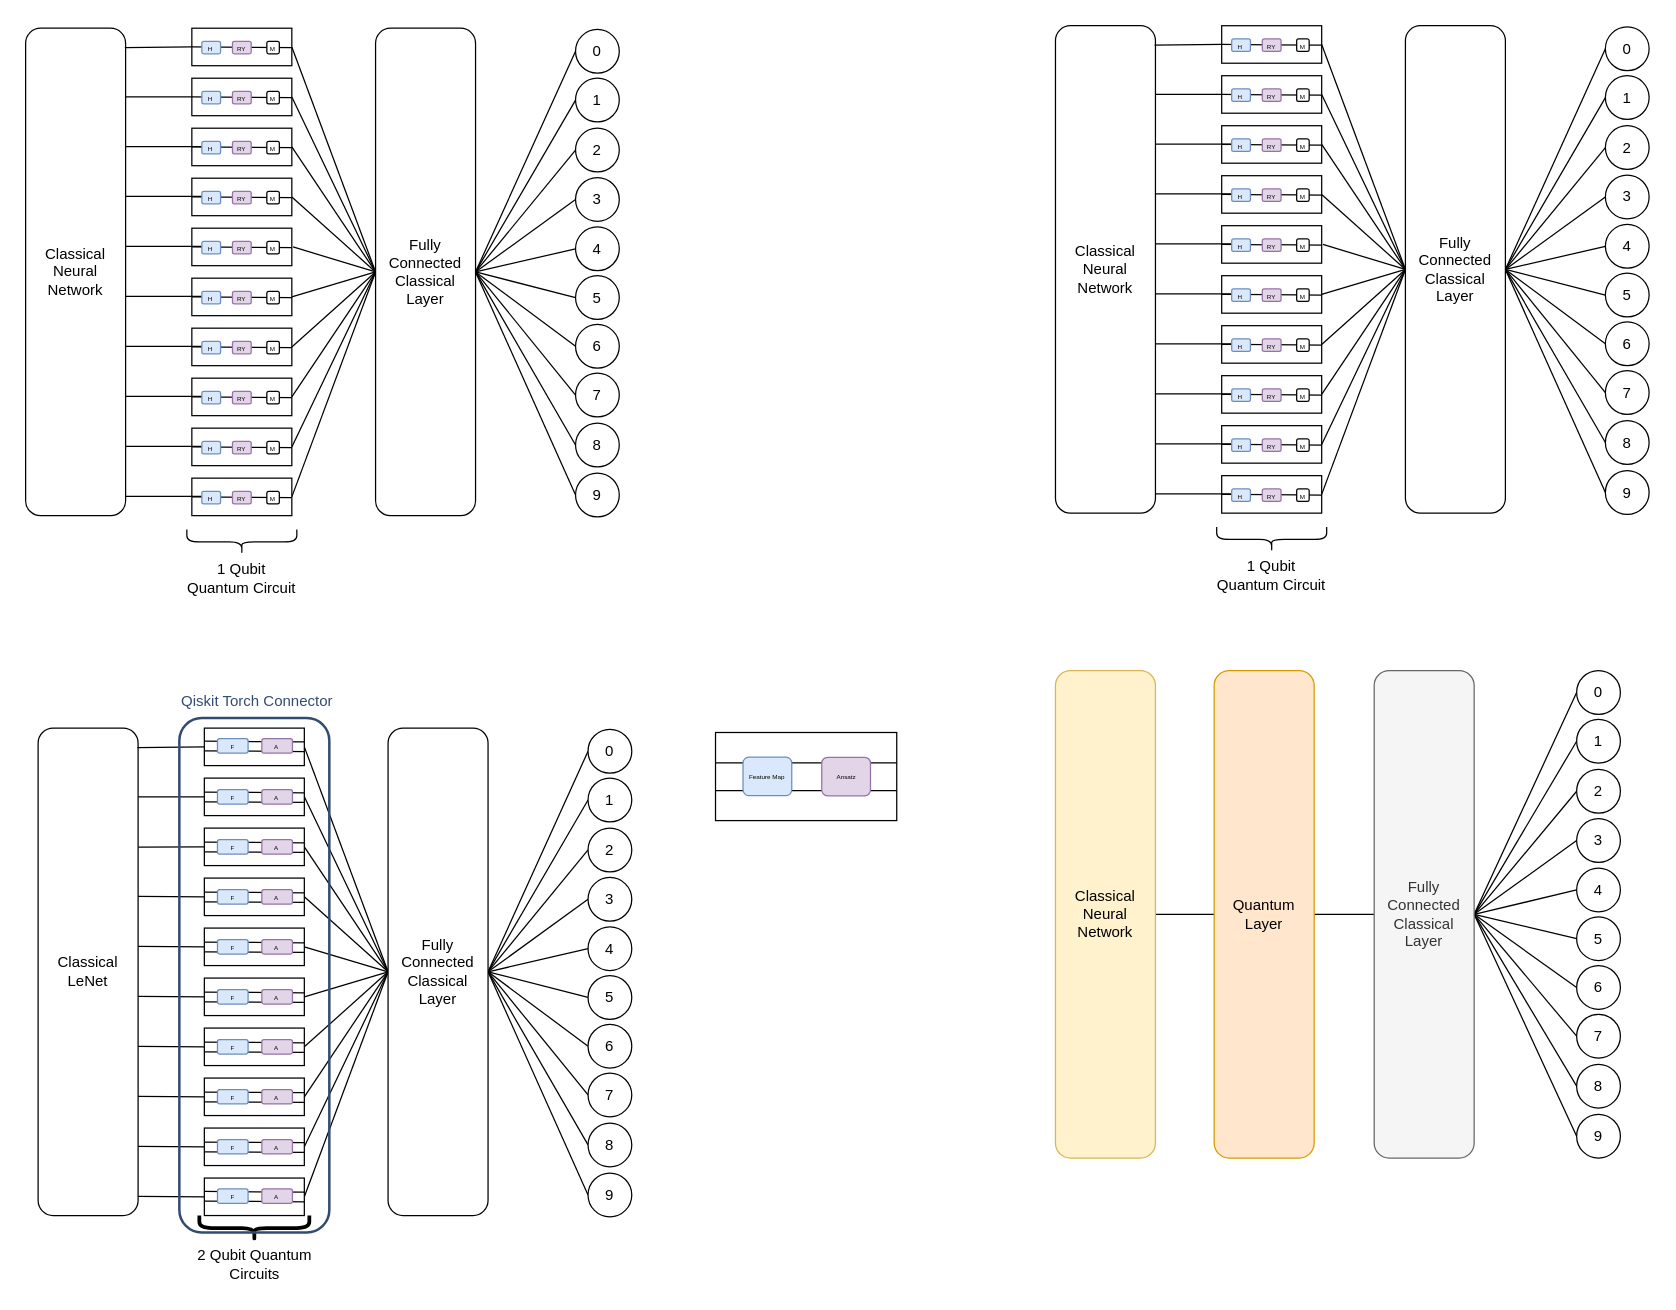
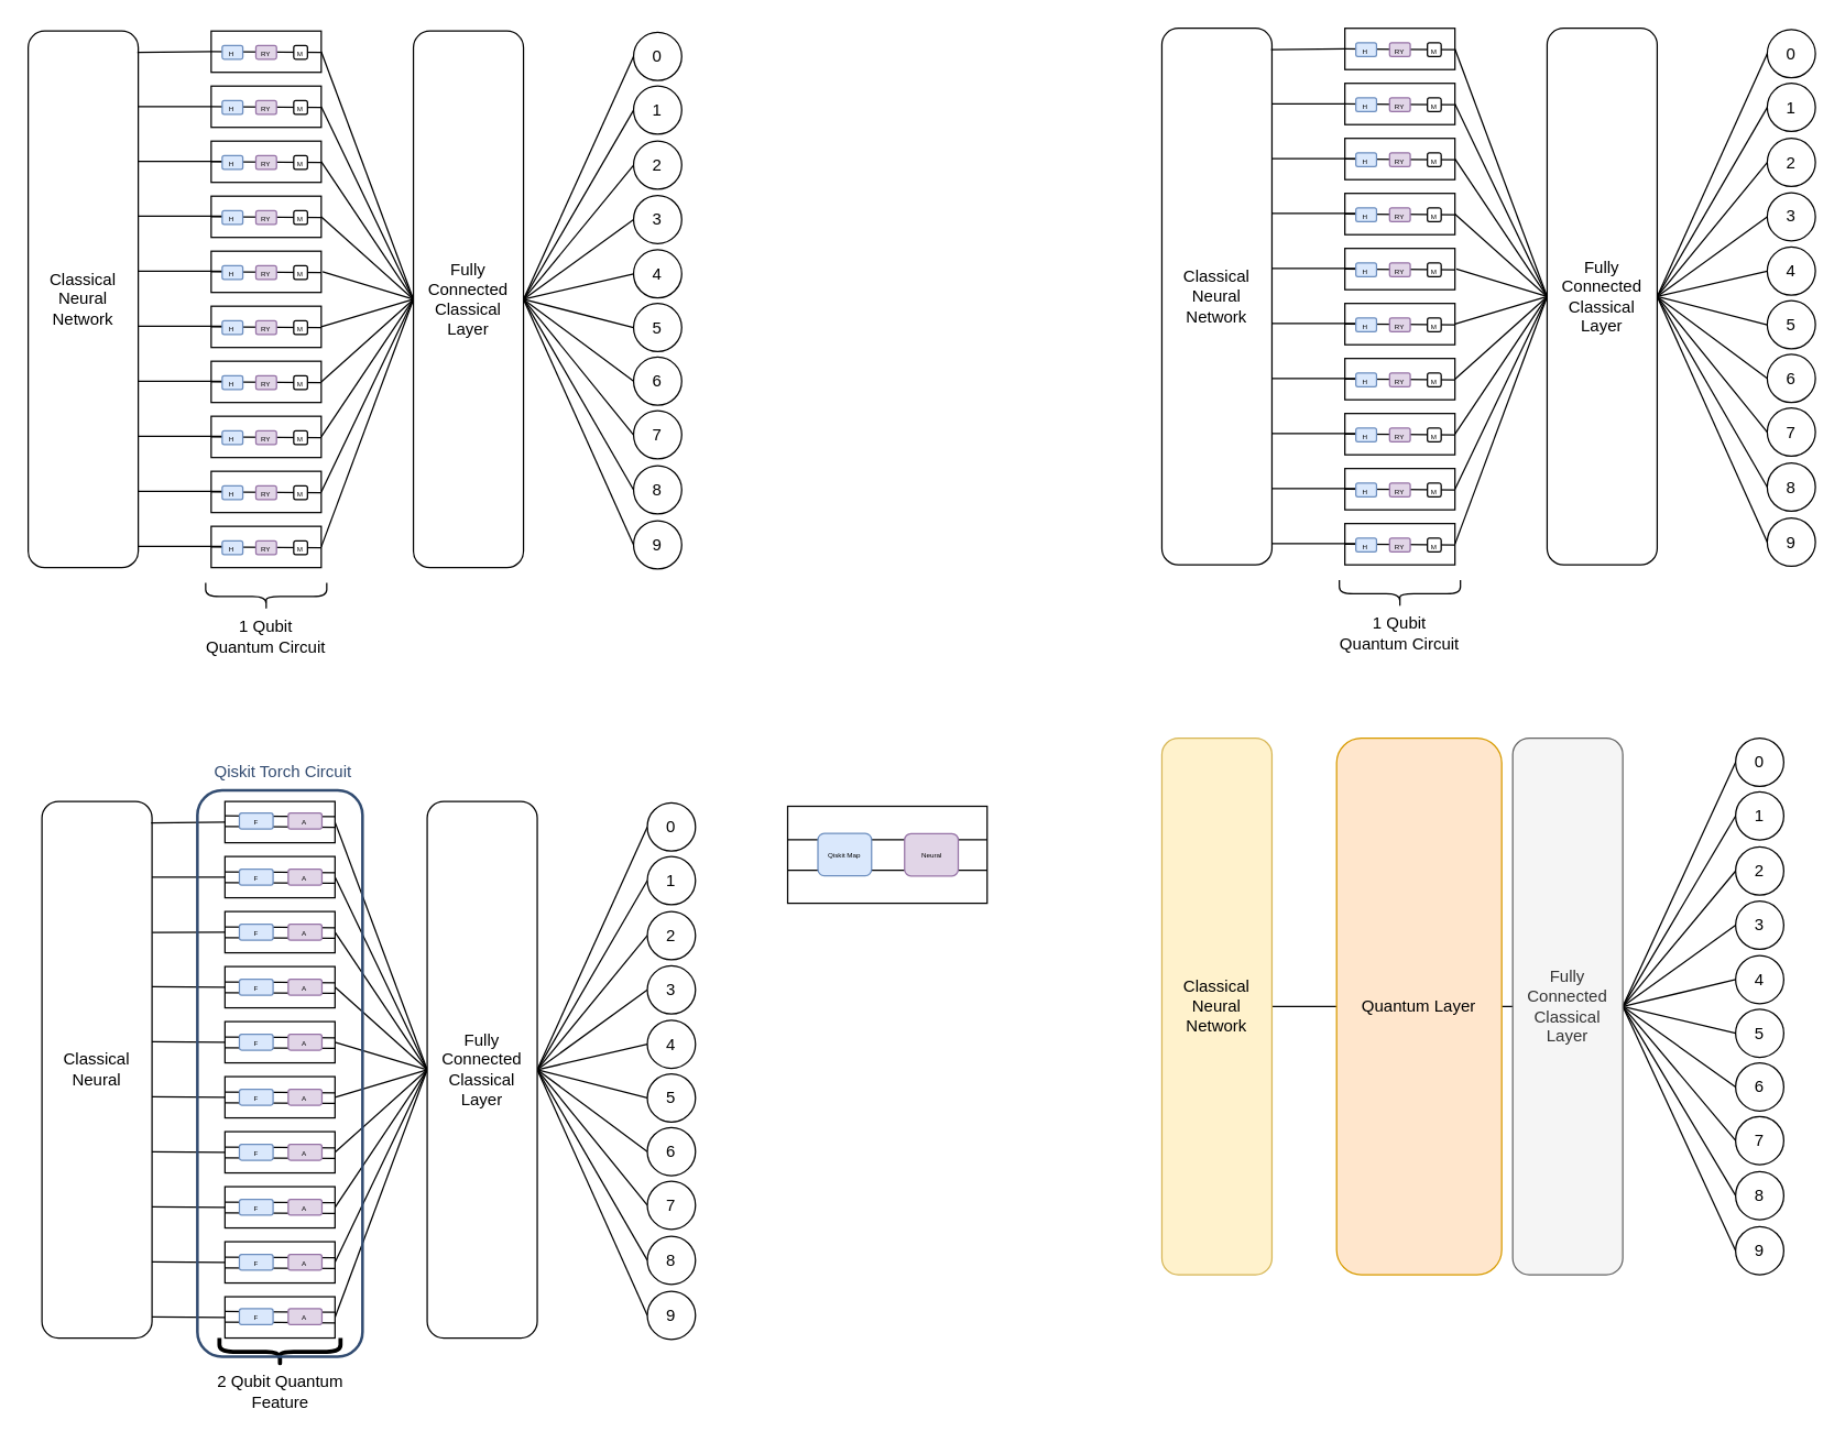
- <mxCell id="182" value="Qiskit Torch Connector" style="text;html=1;strokeColor=none;fillColor=none;align=center;verticalAlign=middle;whiteSpace=wrap;rounded=0;fontColor=#334c71;" vertex="1" parent="1"><mxGeometry x="140.5" y="546" width="129" height="30" as="geometry" /></mxCell>
+ <mxCell id="182" value="Qiskit Torch Circuit" style="text;html=1;strokeColor=none;fillColor=none;align=center;verticalAlign=middle;whiteSpace=wrap;rounded=0;fontColor=#334c71;" vertex="1" parent="1"><mxGeometry x="140.5" y="546" width="129" height="30" as="geometry" /></mxCell>
- <mxCell id="247" value="&lt;p style=&quot;line-height: 100%;&quot;&gt;&lt;font style=&quot;font-size: 5px;&quot;&gt;Feature Map&lt;/font&gt;&lt;/p&gt;" style="text;html=1;strokeColor=none;fillColor=none;align=center;verticalAlign=middle;whiteSpace=wrap;rounded=0;spacingTop=-3;" vertex="1" parent="1"><mxGeometry x="596" y="615.74" width="35" height="10" as="geometry" /></mxCell>
+ <mxCell id="247" value="&lt;p style=&quot;line-height: 100%;&quot;&gt;&lt;font style=&quot;font-size: 5px;&quot;&gt;Qiskit Map&lt;/font&gt;&lt;/p&gt;" style="text;html=1;strokeColor=none;fillColor=none;align=center;verticalAlign=middle;whiteSpace=wrap;rounded=0;spacingTop=-3;" vertex="1" parent="1"><mxGeometry x="596" y="615.74" width="35" height="10" as="geometry" /></mxCell>
- <mxCell id="248" value="&lt;p style=&quot;line-height: 100%;&quot;&gt;&lt;font style=&quot;font-size: 5px;&quot;&gt;Ansatz&lt;/font&gt;&lt;/p&gt;" style="text;html=1;strokeColor=none;fillColor=none;align=center;verticalAlign=middle;whiteSpace=wrap;rounded=0;spacingTop=-3;" vertex="1" parent="1"><mxGeometry x="671.5" y="615.63" width="10" height="10" as="geometry" /></mxCell>
+ <mxCell id="248" value="&lt;p style=&quot;line-height: 100%;&quot;&gt;&lt;font style=&quot;font-size: 5px;&quot;&gt;Neural&lt;/font&gt;&lt;/p&gt;" style="text;html=1;strokeColor=none;fillColor=none;align=center;verticalAlign=middle;whiteSpace=wrap;rounded=0;spacingTop=-3;" vertex="1" parent="1"><mxGeometry x="671.5" y="615.63" width="10" height="10" as="geometry" /></mxCell>
- <mxCell id="376" value="Quantum Layer" style="rounded=1;whiteSpace=wrap;html=1;fillColor=#ffe6cc;strokeColor=#d79b00;" vertex="1" parent="1"><mxGeometry x="971" y="536" width="80" height="390" as="geometry" /></mxCell>
+ <mxCell id="376" value="Quantum Layer" style="rounded=1;whiteSpace=wrap;html=1;fillColor=#ffe6cc;strokeColor=#d79b00;" vertex="1" parent="1"><mxGeometry x="971" y="536" width="120" height="390" as="geometry" /></mxCell>
- <mxCell id="127" value="Classical LeNet" style="rounded=1;whiteSpace=wrap;html=1;" vertex="1" parent="1"><mxGeometry x="30" y="582" width="80" height="390" as="geometry" /></mxCell>
+ <mxCell id="127" value="Classical Neural" style="rounded=1;whiteSpace=wrap;html=1;" vertex="1" parent="1"><mxGeometry x="30" y="582" width="80" height="390" as="geometry" /></mxCell>
- <mxCell id="180" value="2 Qubit Quantum Circuits" style="text;html=1;strokeColor=none;fillColor=none;align=center;verticalAlign=middle;whiteSpace=wrap;rounded=0;" vertex="1" parent="1"><mxGeometry x="151.5" y="996" width="103" height="30" as="geometry" /></mxCell>
+ <mxCell id="180" value="2 Qubit Quantum Feature" style="text;html=1;strokeColor=none;fillColor=none;align=center;verticalAlign=middle;whiteSpace=wrap;rounded=0;" vertex="1" parent="1"><mxGeometry x="151.5" y="996" width="103" height="30" as="geometry" /></mxCell>
